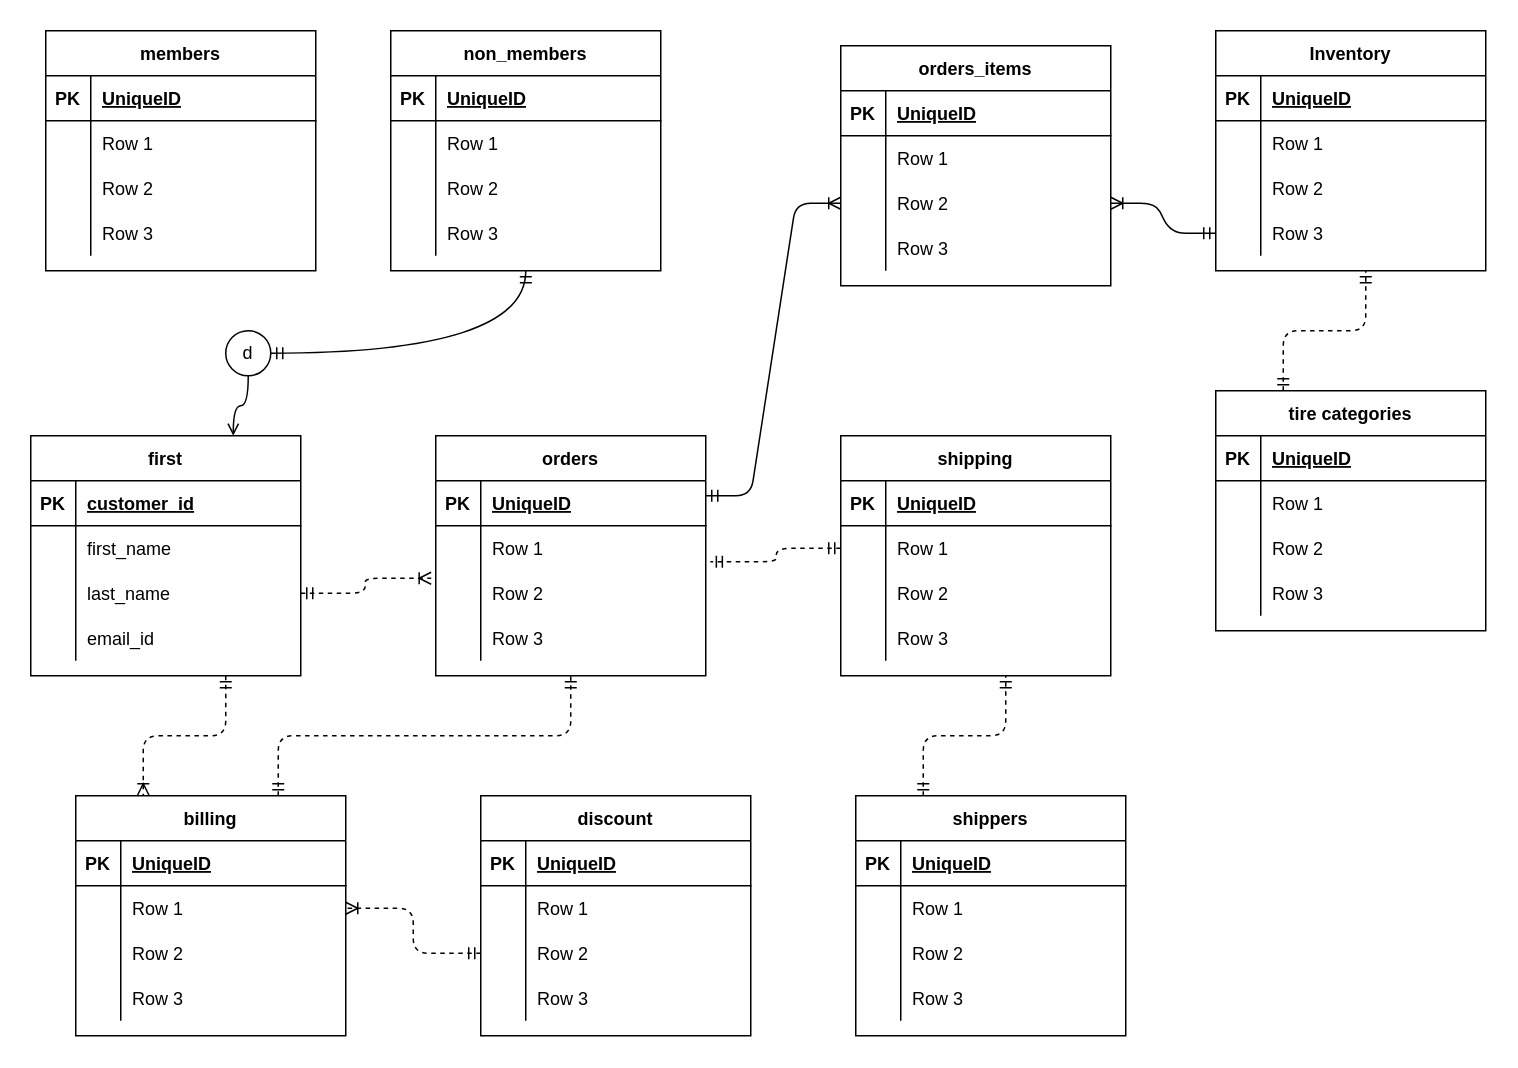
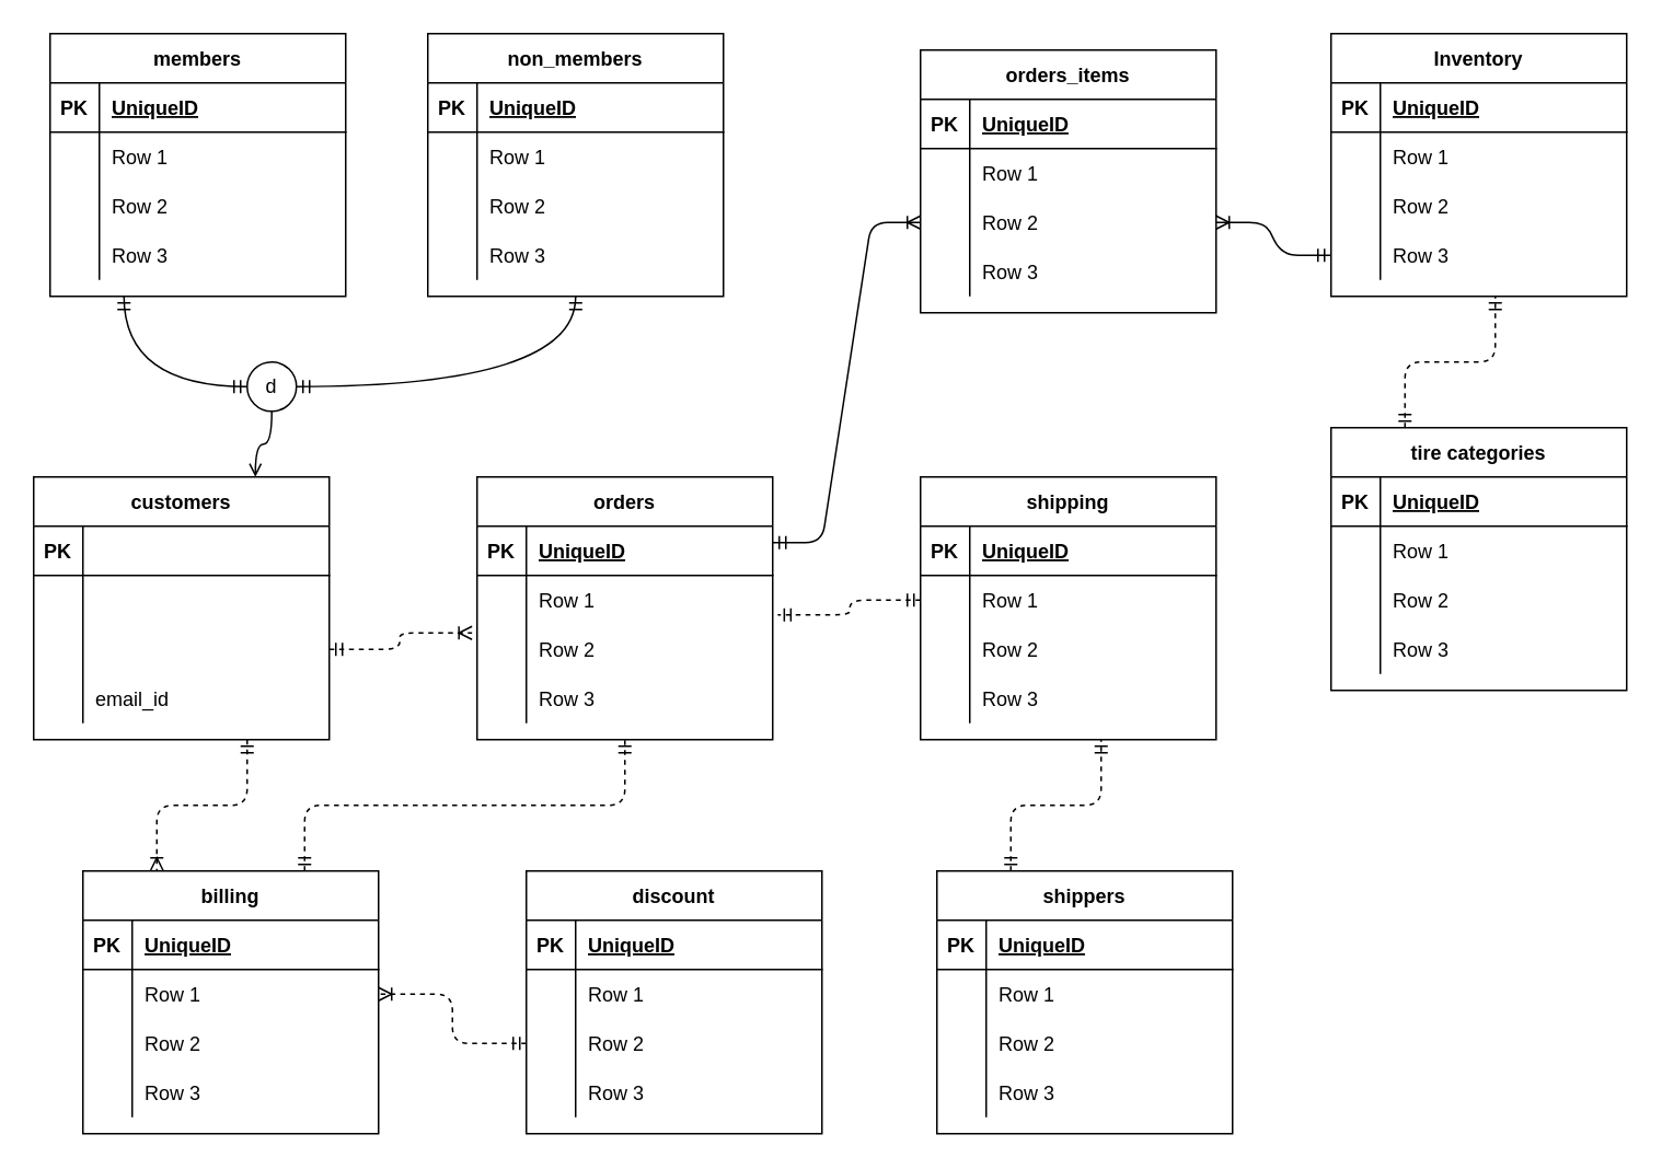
+ <mxCell id="157" value="" style="fontSize=12;html=1;endArrow=ERmandOne;startArrow=ERmandOne;edgeStyle=orthogonalEdgeStyle;exitX=0;exitY=0.5;exitDx=0;exitDy=0;elbow=vertical;curved=1;entryX=0.25;entryY=1;entryDx=0;entryDy=0;" edge="1" parent="1" source="155" target="41"><mxGeometry width="100" height="100" relative="1" as="geometry"><mxPoint y="245" as="sourcePoint" x="170" /><mxPoint x="360" y="190" as="targetPoint" /></mxGeometry></mxCell>
- <mxCell id="2" value="first" style="shape=table;startSize=30;container=1;collapsible=1;childLayout=tableLayout;fixedRows=1;rowLines=0;fontStyle=1;align=center;resizeLast=1;" vertex="1" parent="1"><mxGeometry x="20" y="290" width="180" height="160" as="geometry" /></mxCell>
+ <mxCell id="2" value="customers" style="shape=table;startSize=30;container=1;collapsible=1;childLayout=tableLayout;fixedRows=1;rowLines=0;fontStyle=1;align=center;resizeLast=1;" vertex="1" parent="1"><mxGeometry x="20" y="290" width="180" height="160" as="geometry" /></mxCell>
- <mxCell id="5" value="customer_id" style="shape=partialRectangle;connectable=0;fillColor=none;top=0;left=0;bottom=0;right=0;align=left;spacingLeft=6;fontStyle=5;overflow=hidden;" vertex="1" parent="3"><mxGeometry x="30" width="150" height="30" as="geometry" /></mxCell>
- <mxCell id="8" value="first_name" style="shape=partialRectangle;connectable=0;fillColor=none;top=0;left=0;bottom=0;right=0;align=left;spacingLeft=6;overflow=hidden;" vertex="1" parent="6"><mxGeometry x="30" width="150" height="30" as="geometry" /></mxCell>
- <mxCell id="11" value="last_name" style="shape=partialRectangle;connectable=0;fillColor=none;top=0;left=0;bottom=0;right=0;align=left;spacingLeft=6;overflow=hidden;" vertex="1" parent="9"><mxGeometry x="30" width="150" height="30" as="geometry" /></mxCell>
